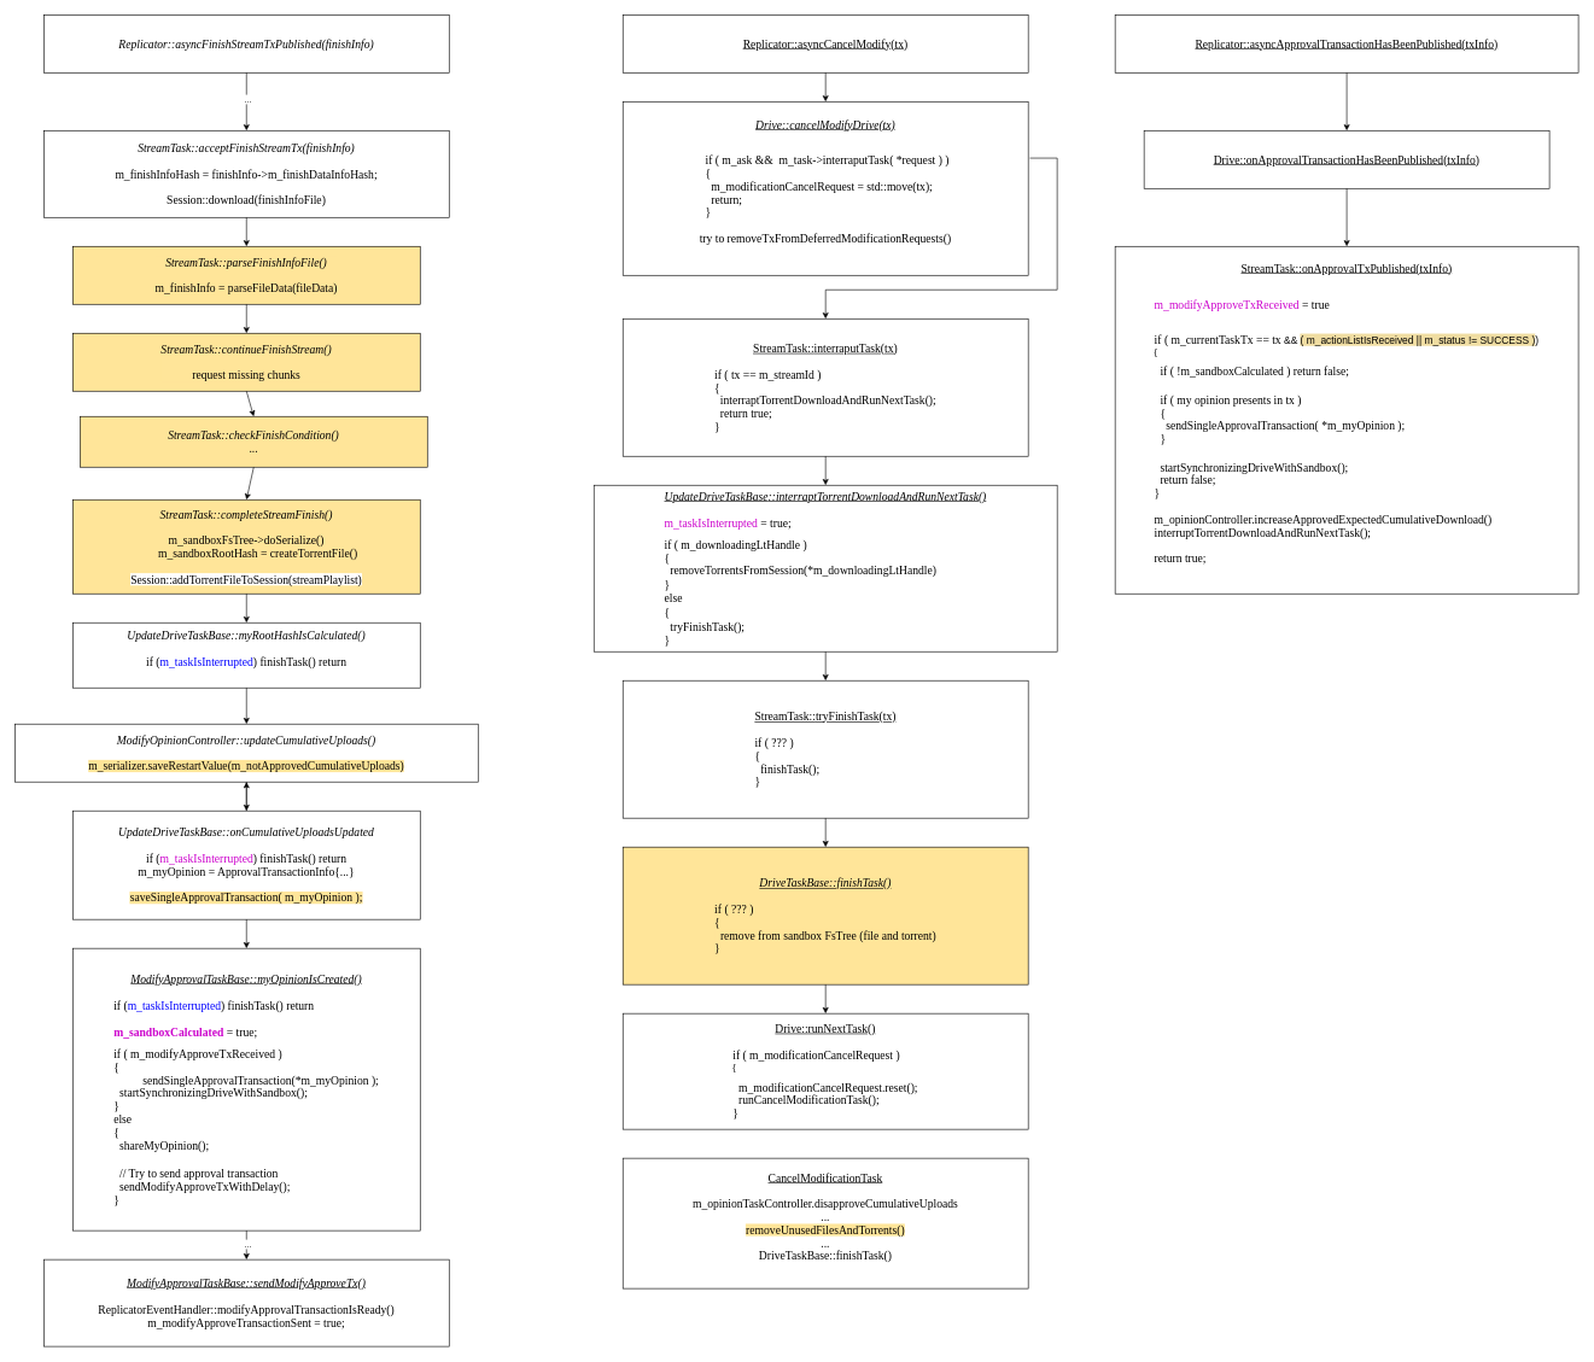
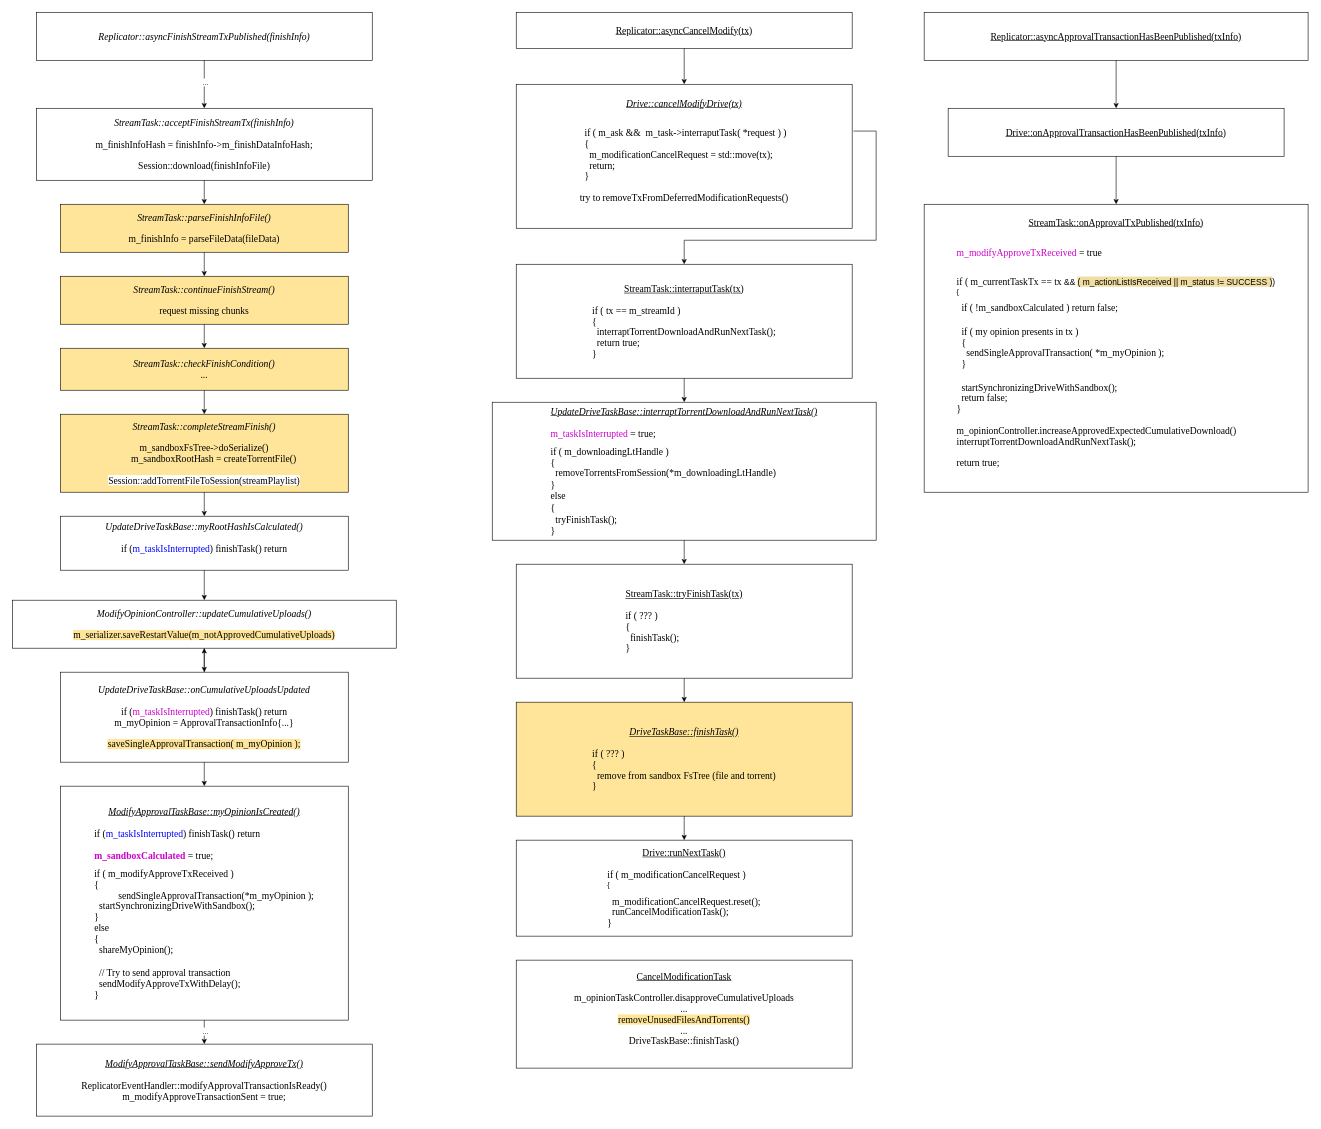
- <mxCell id="27" value="&lt;p class=&quot;p1&quot; style=&quot;margin: 0px ; font-stretch: normal ; font-size: 16px ; line-height: normal ; font-family: &amp;#34;monaco&amp;#34;&quot;&gt;&lt;span style=&quot;background-color: rgb(255 , 255 , 255)&quot;&gt;&lt;u&gt;Replicator::&lt;span style=&quot;font-family: &amp;#34;monaco&amp;#34;&quot;&gt;asyncCancelModify&lt;/span&gt;(tx)&lt;/u&gt;&lt;/span&gt;&lt;/p&gt;" style="rounded=0;whiteSpace=wrap;html=1;" parent="1" vertex="1"><mxGeometry x="860" y="20" width="560" height="80" as="geometry" /></mxCell>
+ <mxCell id="27" value="&lt;p class=&quot;p1&quot; style=&quot;margin: 0px ; font-stretch: normal ; font-size: 16px ; line-height: normal ; font-family: &amp;#34;monaco&amp;#34;&quot;&gt;&lt;span style=&quot;background-color: rgb(255 , 255 , 255)&quot;&gt;&lt;u&gt;Replicator::&lt;span style=&quot;font-family: &amp;#34;monaco&amp;#34;&quot;&gt;asyncCancelModify&lt;/span&gt;(tx)&lt;/u&gt;&lt;/span&gt;&lt;/p&gt;" style="rounded=0;whiteSpace=wrap;html=1;" parent="1" vertex="1"><mxGeometry x="860" y="20" width="560" height="60" as="geometry" /></mxCell>
- <mxCell id="10" value="&lt;p class=&quot;p1&quot; style=&quot;margin: 0px ; font-stretch: normal ; font-size: 16px ; line-height: normal ; font-family: &amp;#34;monaco&amp;#34;&quot;&gt;&lt;i&gt;StreamTask::&lt;span style=&quot;font-family: &amp;#34;monaco&amp;#34;&quot;&gt;checkFinishCondition&lt;/span&gt;()&lt;/i&gt;&lt;/p&gt;&lt;p class=&quot;p1&quot; style=&quot;margin: 0px ; font-stretch: normal ; font-size: 16px ; line-height: normal ; font-family: &amp;#34;monaco&amp;#34;&quot;&gt;&lt;span class=&quot;s2&quot;&gt;&lt;/span&gt;&lt;/p&gt;&lt;p class=&quot;p1&quot; style=&quot;margin: 0px ; font-stretch: normal ; font-size: 16px ; line-height: normal ; font-family: &amp;#34;monaco&amp;#34;&quot;&gt;&lt;span&gt;...&lt;/span&gt;&lt;/p&gt;" style="rounded=0;whiteSpace=wrap;html=1;fillColor=#FFE599;labelBackgroundColor=#FFE599;" parent="1" vertex="1"><mxGeometry x="110" y="575" width="480" height="70" as="geometry" /></mxCell>
+ <mxCell id="10" value="&lt;p class=&quot;p1&quot; style=&quot;margin: 0px ; font-stretch: normal ; font-size: 16px ; line-height: normal ; font-family: &amp;#34;monaco&amp;#34;&quot;&gt;&lt;i&gt;StreamTask::&lt;span style=&quot;font-family: &amp;#34;monaco&amp;#34;&quot;&gt;checkFinishCondition&lt;/span&gt;()&lt;/i&gt;&lt;/p&gt;&lt;p class=&quot;p1&quot; style=&quot;margin: 0px ; font-stretch: normal ; font-size: 16px ; line-height: normal ; font-family: &amp;#34;monaco&amp;#34;&quot;&gt;&lt;span class=&quot;s2&quot;&gt;&lt;/span&gt;&lt;/p&gt;&lt;p class=&quot;p1&quot; style=&quot;margin: 0px ; font-stretch: normal ; font-size: 16px ; line-height: normal ; font-family: &amp;#34;monaco&amp;#34;&quot;&gt;&lt;span&gt;...&lt;/span&gt;&lt;/p&gt;" style="rounded=0;whiteSpace=wrap;html=1;fillColor=#FFE599;labelBackgroundColor=#FFE599;" parent="1" vertex="1"><mxGeometry x="100" y="580" width="480" height="70" as="geometry" /></mxCell>
